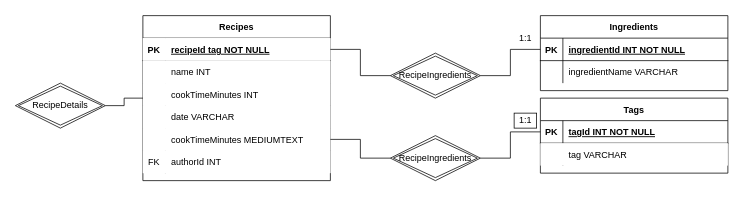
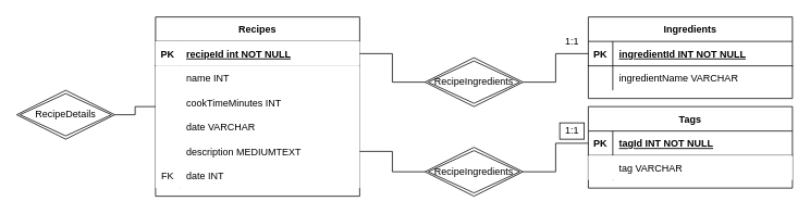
- <mxCell id="5" value="recipeId tag NOT NULL" style="shape=partialRectangle;overflow=hidden;connectable=0;fillColor=default;top=0;left=0;bottom=0;right=0;align=left;spacingLeft=6;fontStyle=5;strokeColor=default;fontColor=default;" parent="3" vertex="1"><mxGeometry x="30" width="220" height="30" as="geometry"><mxRectangle width="220" height="30" as="alternateBounds" /></mxGeometry></mxCell>
+ <mxCell id="5" value="recipeId int NOT NULL" style="shape=partialRectangle;overflow=hidden;connectable=0;fillColor=default;top=0;left=0;bottom=0;right=0;align=left;spacingLeft=6;fontStyle=5;strokeColor=default;fontColor=default;" parent="3" vertex="1"><mxGeometry x="30" width="220" height="30" as="geometry"><mxRectangle width="220" height="30" as="alternateBounds" /></mxGeometry></mxCell>
- <mxCell id="17" value="cookTimeMinutes MEDIUMTEXT" style="shape=partialRectangle;overflow=hidden;connectable=0;fillColor=default;top=0;left=0;bottom=0;right=0;align=left;spacingLeft=6;strokeColor=default;fontColor=default;" vertex="1" parent="15"><mxGeometry x="30" width="220" height="30" as="geometry"><mxRectangle width="220" height="30" as="alternateBounds" /></mxGeometry></mxCell>
+ <mxCell id="17" value="description MEDIUMTEXT" style="shape=partialRectangle;overflow=hidden;connectable=0;fillColor=default;top=0;left=0;bottom=0;right=0;align=left;spacingLeft=6;strokeColor=default;fontColor=default;" vertex="1" parent="15"><mxGeometry x="30" width="220" height="30" as="geometry"><mxRectangle width="220" height="30" as="alternateBounds" /></mxGeometry></mxCell>
- <mxCell id="20" value="authorId INT" style="shape=partialRectangle;overflow=hidden;connectable=0;fillColor=default;top=0;left=0;bottom=0;right=0;align=left;spacingLeft=6;strokeColor=default;fontColor=default;" vertex="1" parent="18"><mxGeometry x="30" width="220" height="30" as="geometry"><mxRectangle width="220" height="30" as="alternateBounds" /></mxGeometry></mxCell>
+ <mxCell id="20" value="date INT" style="shape=partialRectangle;overflow=hidden;connectable=0;fillColor=default;top=0;left=0;bottom=0;right=0;align=left;spacingLeft=6;strokeColor=default;fontColor=default;" vertex="1" parent="18"><mxGeometry x="30" width="220" height="30" as="geometry"><mxRectangle width="220" height="30" as="alternateBounds" /></mxGeometry></mxCell>
